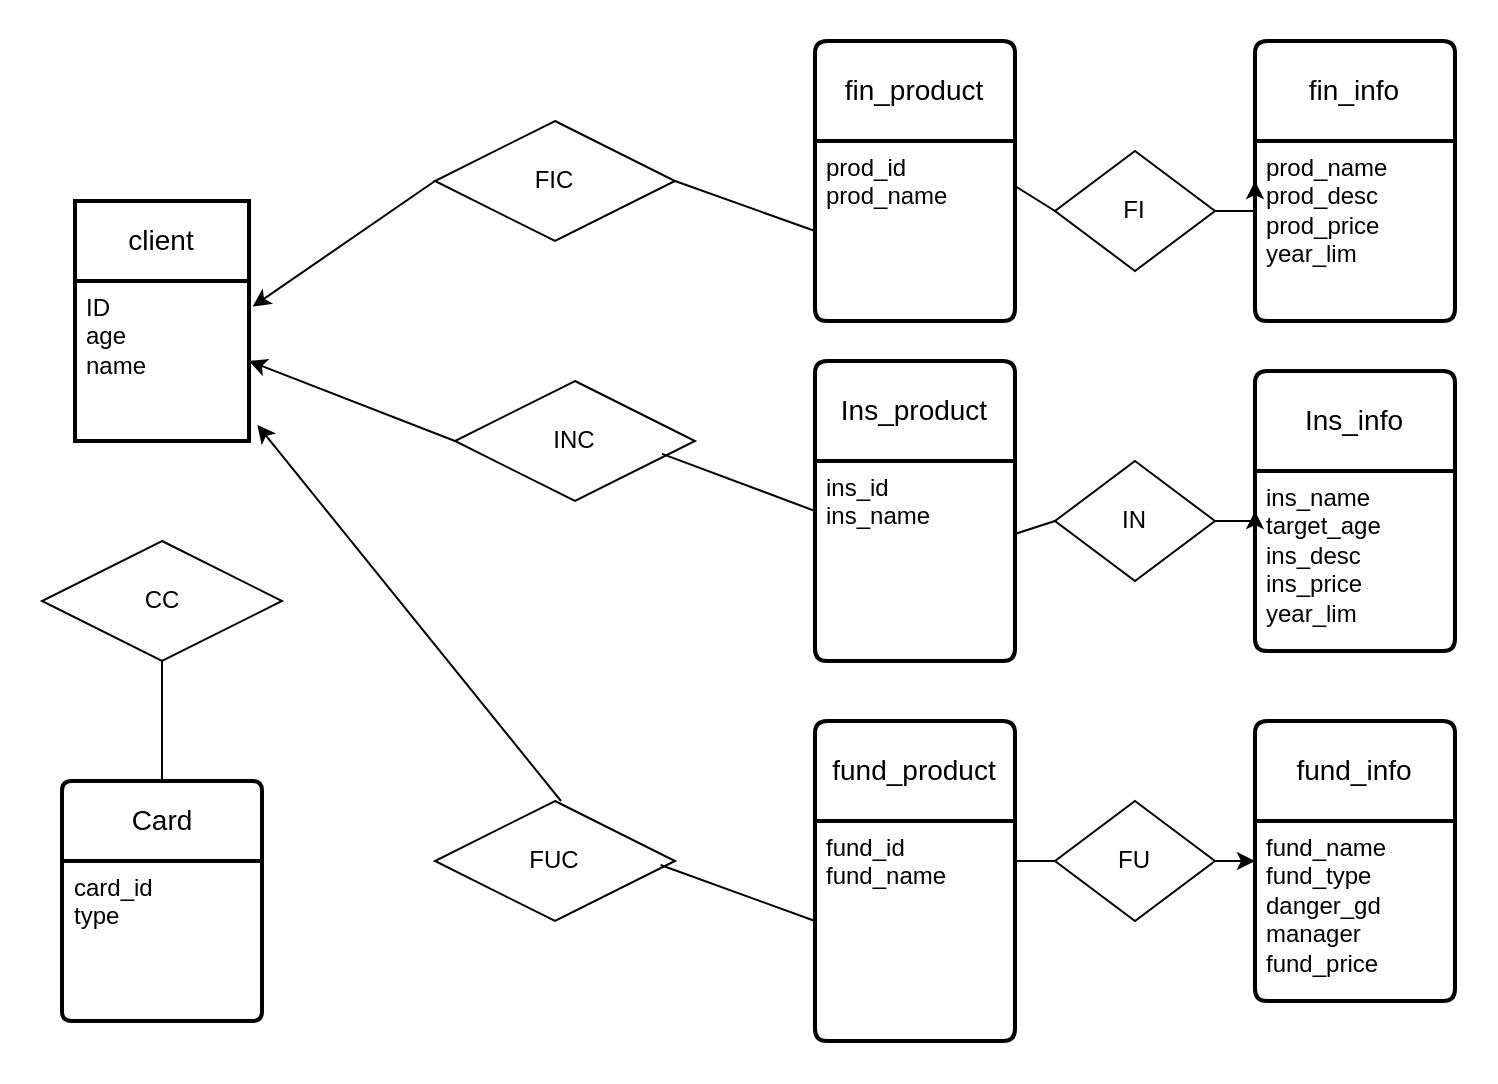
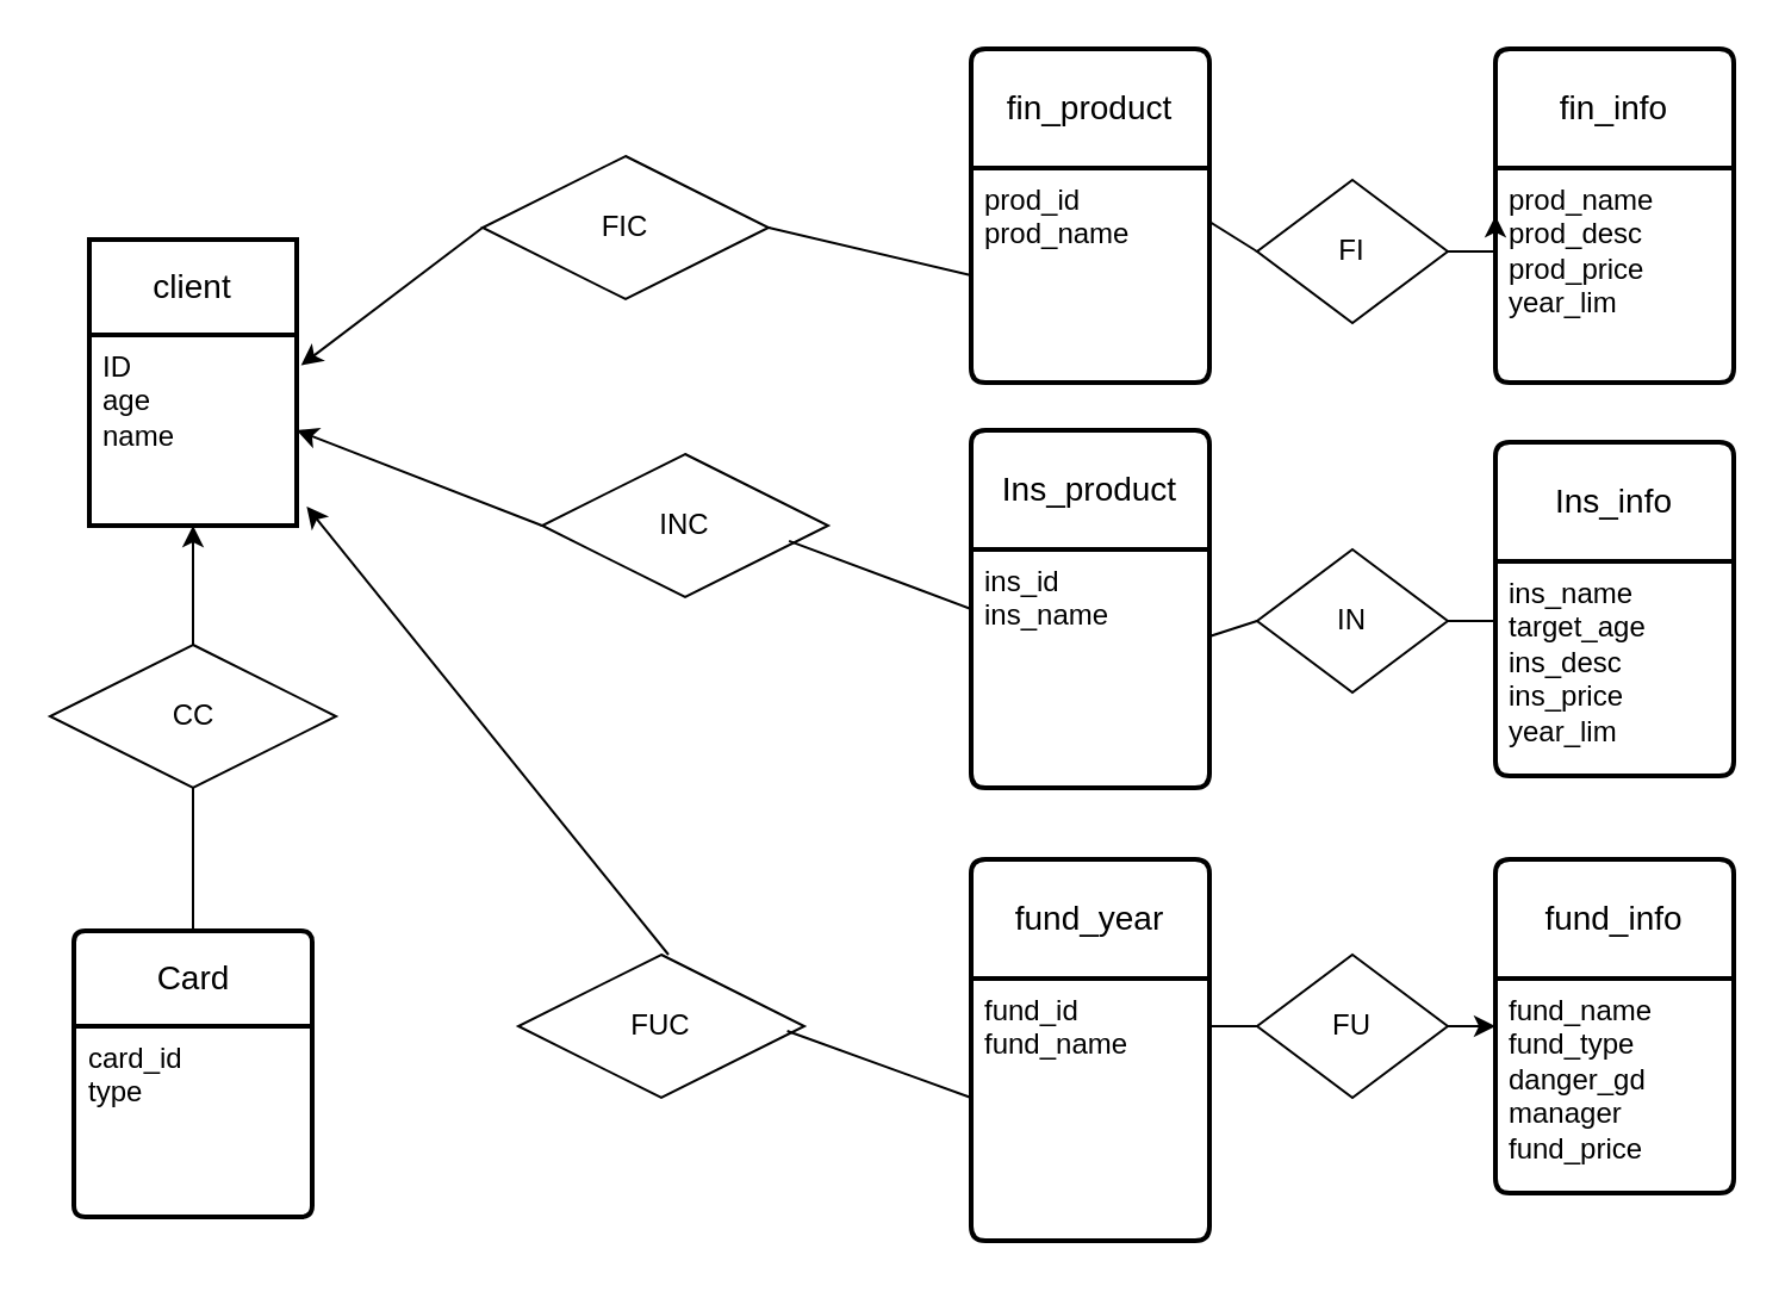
- <mxCell id="15" value="FIC" style="shape=rhombus;perimeter=rhombusPerimeter;whiteSpace=wrap;html=1;align=center;" vertex="1" parent="1"><mxGeometry x="217" y="60" width="120" height="60" as="geometry" /></mxCell>
+ <mxCell id="15" value="FIC" style="shape=rhombus;perimeter=rhombusPerimeter;whiteSpace=wrap;html=1;align=center;" vertex="1" parent="1"><mxGeometry x="202" y="65" width="120" height="60" as="geometry" /></mxCell>
+ <mxCell id="12" style="edgeStyle=orthogonalEdgeStyle;rounded=0;orthogonalLoop=1;jettySize=auto;html=1;exitX=0.5;exitY=0;exitDx=0;exitDy=0;entryX=0.5;entryY=1;entryDx=0;entryDy=0;" edge="1" parent="1" source="13" target="3"><mxGeometry relative="1" as="geometry" /></mxCell>
- <mxCell id="26" style="edgeStyle=orthogonalEdgeStyle;rounded=0;orthogonalLoop=1;jettySize=auto;html=1;exitX=1;exitY=0.5;exitDx=0;exitDy=0;entryX=0;entryY=0.5;entryDx=0;entryDy=0;" edge="1" parent="1" source="27" target="20"><mxGeometry relative="1" as="geometry" /></mxCell>
+ <mxCell id="26" style="edgeStyle=orthogonalEdgeStyle;rounded=0;orthogonalLoop=1;jettySize=auto;html=1;exitX=1;exitY=0.5;exitDx=0;exitDy=0;entryX=0;entryY=0.5;entryDx=0;entryDy=0;endArrow=none;" edge="1" parent="1" source="27" target="20"><mxGeometry relative="1" as="geometry" /></mxCell>
- <mxCell id="8" value="fund_product" style="swimlane;childLayout=stackLayout;horizontal=1;startSize=50;horizontalStack=0;rounded=1;fontSize=14;fontStyle=0;strokeWidth=2;resizeParent=0;resizeLast=1;shadow=0;dashed=0;align=center;arcSize=4;whiteSpace=wrap;html=1;" vertex="1" parent="1"><mxGeometry x="407" y="360" width="100" height="160" as="geometry" /></mxCell>
+ <mxCell id="8" value="fund_year" style="swimlane;childLayout=stackLayout;horizontal=1;startSize=50;horizontalStack=0;rounded=1;fontSize=14;fontStyle=0;strokeWidth=2;resizeParent=0;resizeLast=1;shadow=0;dashed=0;align=center;arcSize=4;whiteSpace=wrap;html=1;" vertex="1" parent="1"><mxGeometry x="407" y="360" width="100" height="160" as="geometry" /></mxCell>
